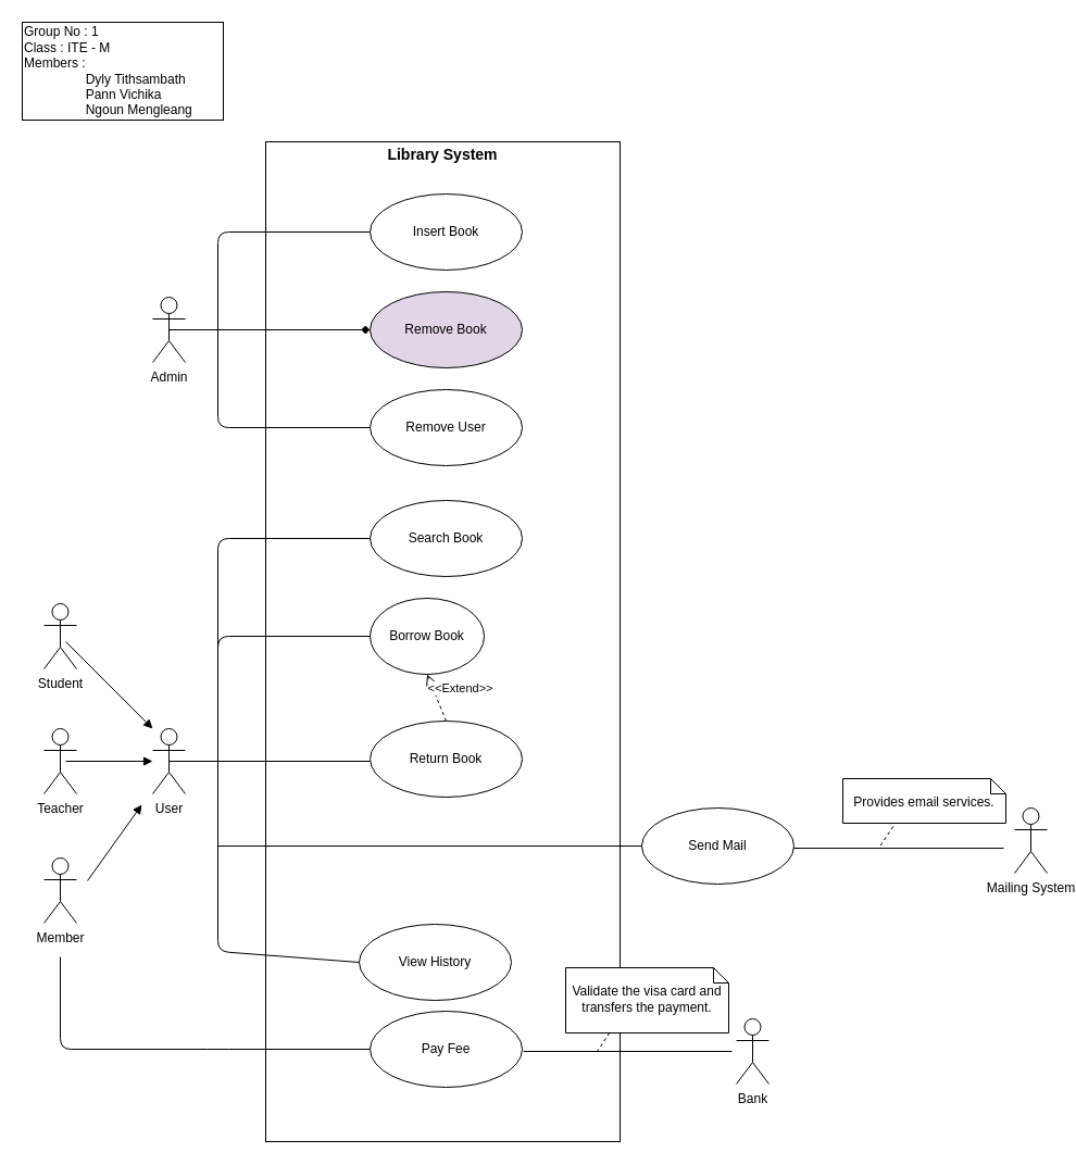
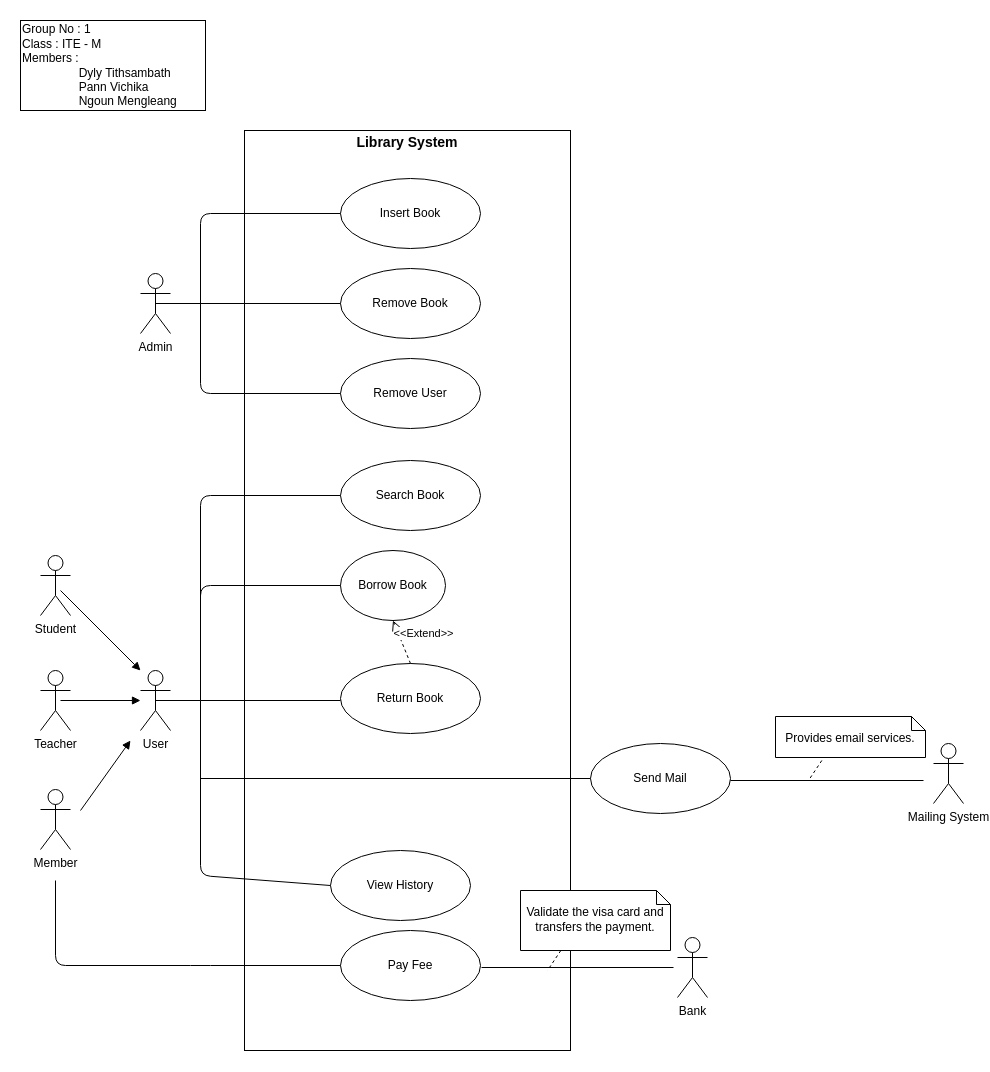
- <mxCell id="12" value="" style="endArrow=diamond;html=1;exitX=0.5;exitY=0.5;exitDx=0;exitDy=0;exitPerimeter=0;entryX=0;entryY=0.5;entryDx=0;entryDy=0;" parent="1" source="2" target="9" edge="1"><mxGeometry width="50" height="50" relative="1" as="geometry"><mxPoint x="190" y="228" as="sourcePoint" /><mxPoint x="240" y="178" as="targetPoint" /></mxGeometry></mxCell>
+ <mxCell id="12" value="" style="endArrow=none;html=1;exitX=0.5;exitY=0.5;exitDx=0;exitDy=0;exitPerimeter=0;entryX=0;entryY=0.5;entryDx=0;entryDy=0;" parent="1" source="2" target="9" edge="1"><mxGeometry width="50" height="50" relative="1" as="geometry"><mxPoint x="190" y="228" as="sourcePoint" /><mxPoint x="240" y="178" as="targetPoint" /></mxGeometry></mxCell>
- <mxCell id="9" value="Remove Book" style="ellipse;whiteSpace=wrap;html=1;fillColor=#e1d5e7;" parent="1" vertex="1"><mxGeometry x="340" y="268" width="140" height="70" as="geometry" /></mxCell>
+ <mxCell id="9" value="Remove Book" style="ellipse;whiteSpace=wrap;html=1;" parent="1" vertex="1"><mxGeometry x="340" y="268" width="140" height="70" as="geometry" /></mxCell>
